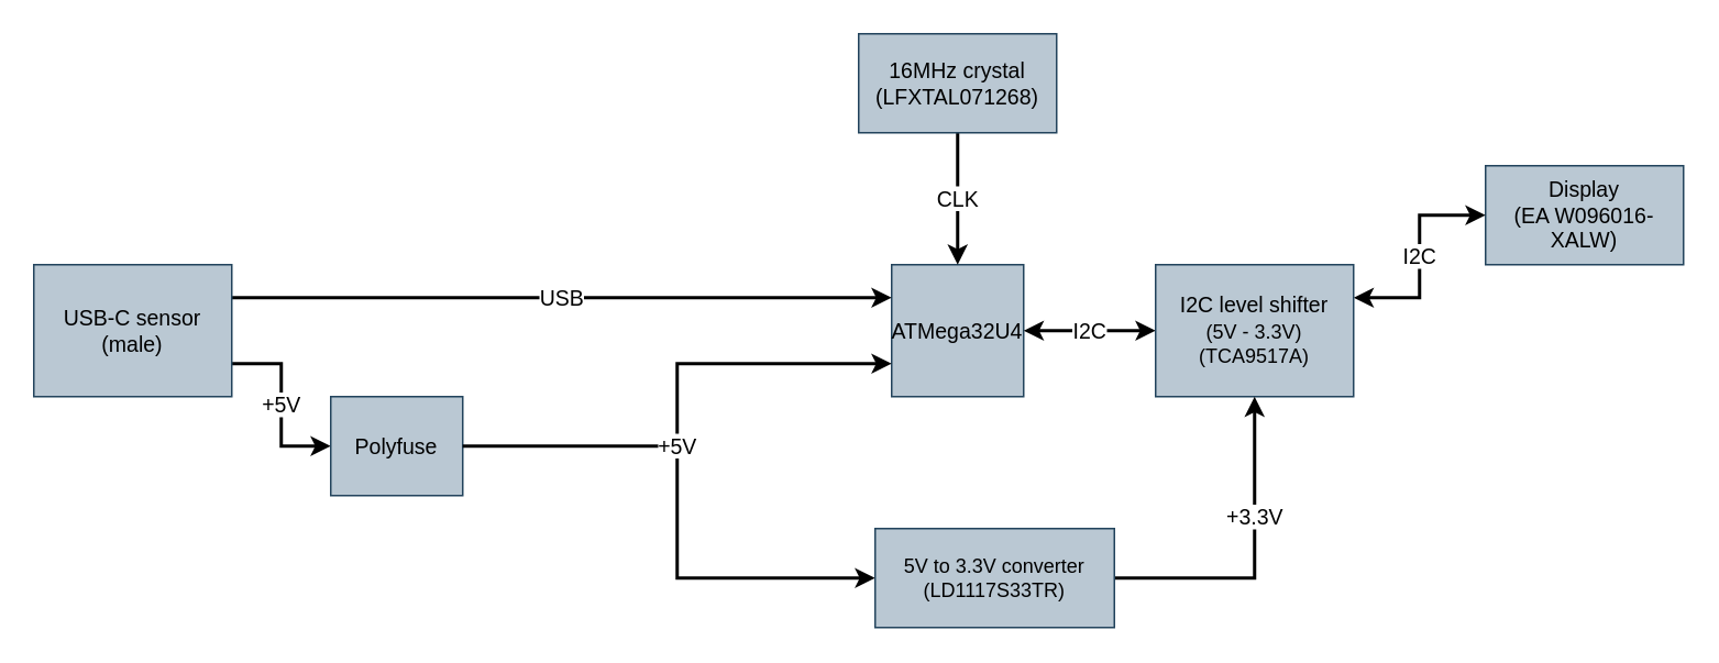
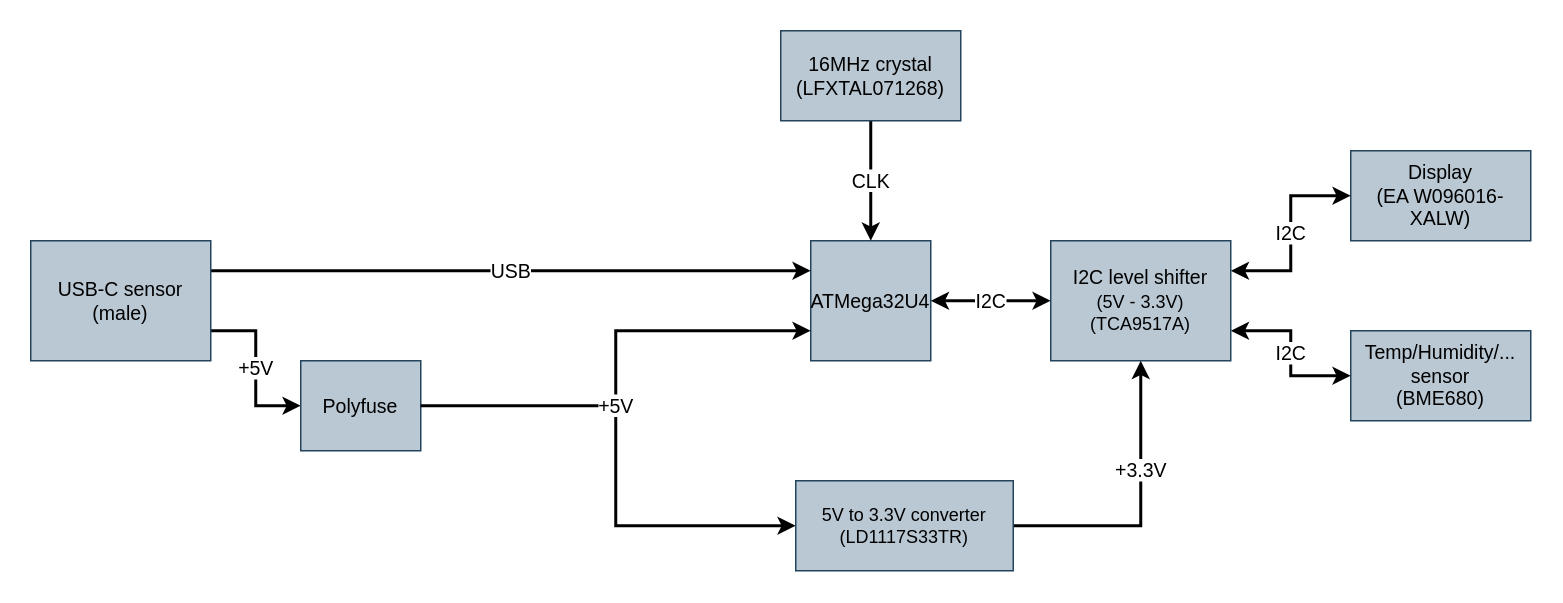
+ <mxCell id="13" value="I2C" style="edgeStyle=orthogonalEdgeStyle;rounded=0;orthogonalLoop=1;jettySize=auto;html=1;exitX=1;exitY=0.75;exitDx=0;exitDy=0;entryX=0;entryY=0.5;entryDx=0;entryDy=0;startArrow=classic;startFill=1;endArrow=classic;endFill=1;strokeWidth=2;fontSize=13;" parent="1" source="15" target="11" edge="1"><mxGeometry relative="1" as="geometry" /></mxCell>
+ <mxCell id="11" value="Temp/Humidity/... sensor&lt;br style=&quot;font-size: 13px;&quot;&gt;(BME680)" style="rounded=0;whiteSpace=wrap;html=1;fillColor=#bac8d3;strokeColor=#23445d;fontSize=13;" parent="1" vertex="1"><mxGeometry x="900" y="220" width="120" height="60" as="geometry" /></mxCell>
